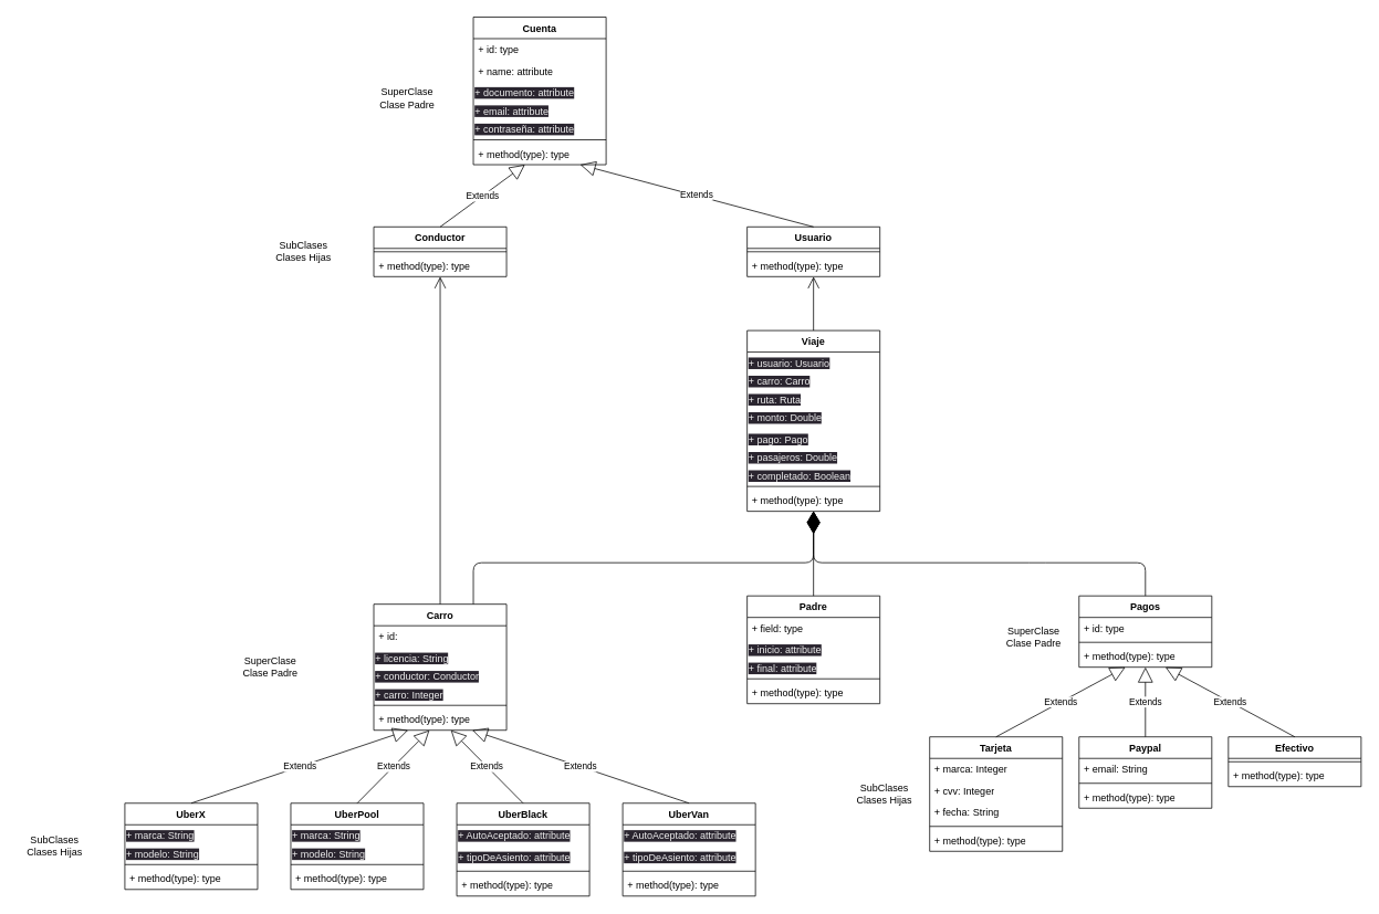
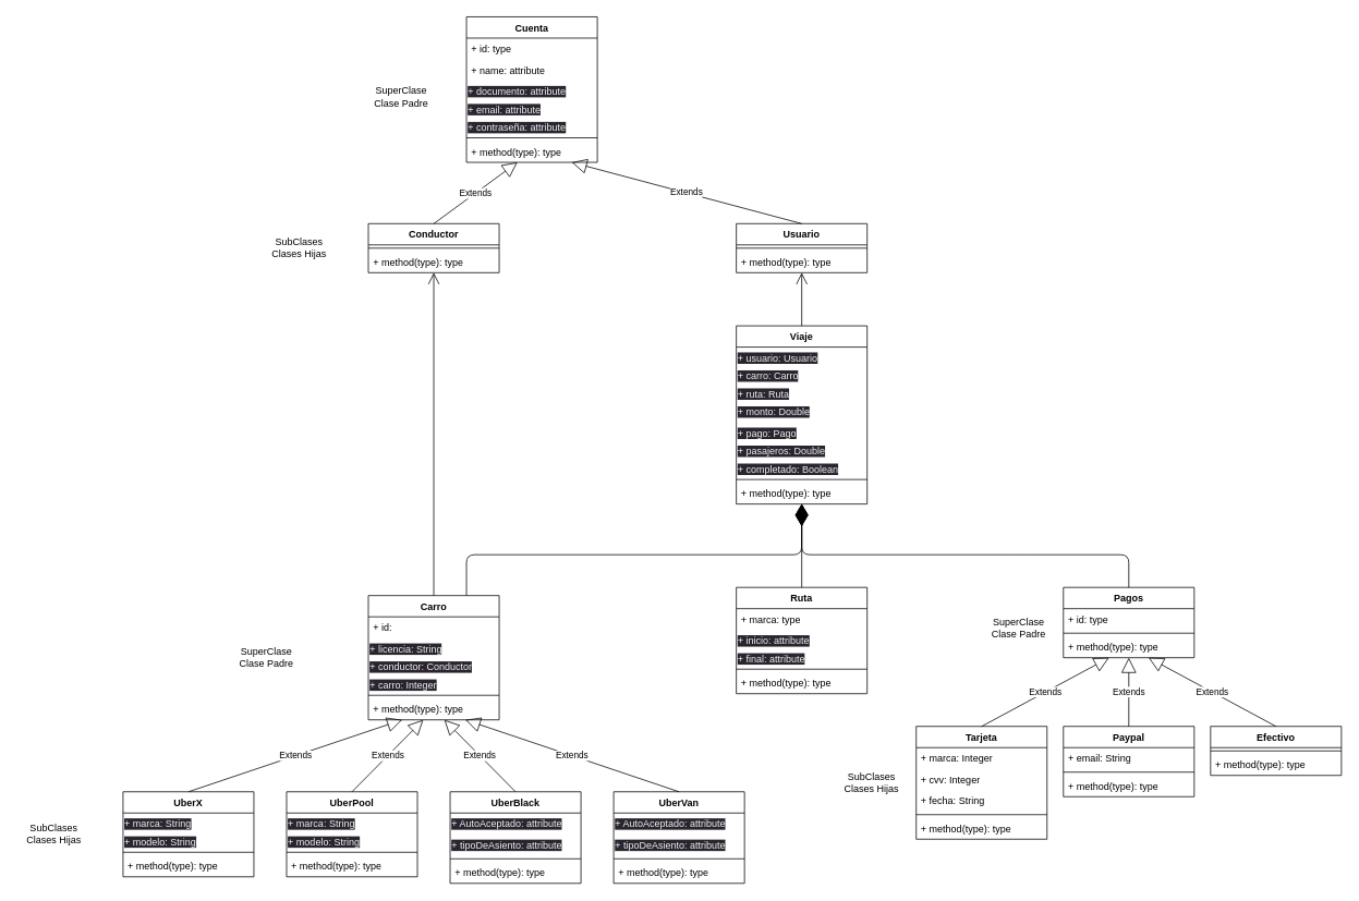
- <mxCell id="5" value="Padre" style="swimlane;fontStyle=1;align=center;verticalAlign=top;childLayout=stackLayout;horizontal=1;startSize=26;horizontalStack=0;resizeParent=1;resizeParentMax=0;resizeLast=0;collapsible=1;marginBottom=0;whiteSpace=wrap;html=1;" vertex="1" parent="1"><mxGeometry x="900" y="718" width="160" height="130" as="geometry" /></mxCell>
+ <mxCell id="5" value="Ruta" style="swimlane;fontStyle=1;align=center;verticalAlign=top;childLayout=stackLayout;horizontal=1;startSize=26;horizontalStack=0;resizeParent=1;resizeParentMax=0;resizeLast=0;collapsible=1;marginBottom=0;whiteSpace=wrap;html=1;" vertex="1" parent="1"><mxGeometry x="900" y="718" width="160" height="130" as="geometry" /></mxCell>
- <mxCell id="6" value="+ field: type" style="text;strokeColor=none;fillColor=none;align=left;verticalAlign=top;spacingLeft=4;spacingRight=4;overflow=hidden;rotatable=0;points=[[0,0.5],[1,0.5]];portConstraint=eastwest;whiteSpace=wrap;html=1;" vertex="1" parent="5"><mxGeometry y="26" width="160" height="26" as="geometry" /></mxCell>
+ <mxCell id="6" value="+ marca: type" style="text;strokeColor=none;fillColor=none;align=left;verticalAlign=top;spacingLeft=4;spacingRight=4;overflow=hidden;rotatable=0;points=[[0,0.5],[1,0.5]];portConstraint=eastwest;whiteSpace=wrap;html=1;" vertex="1" parent="5"><mxGeometry y="26" width="160" height="26" as="geometry" /></mxCell>
